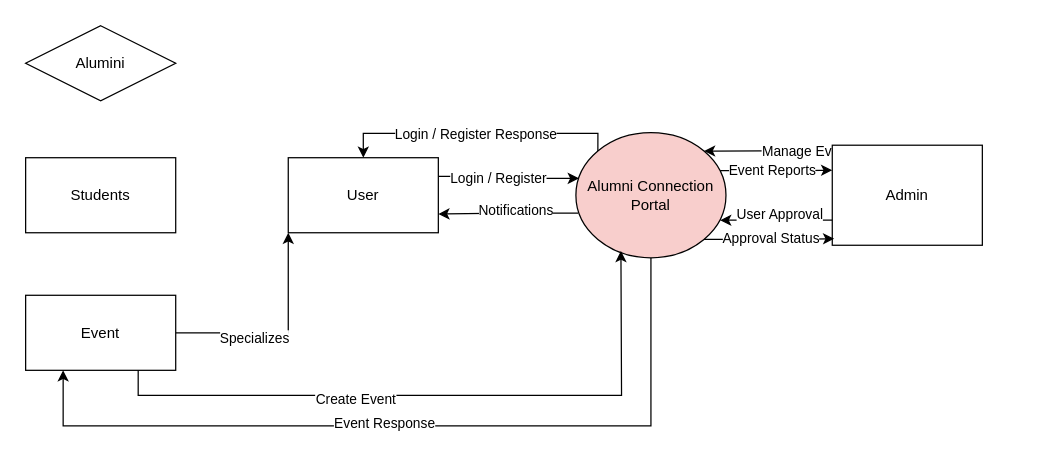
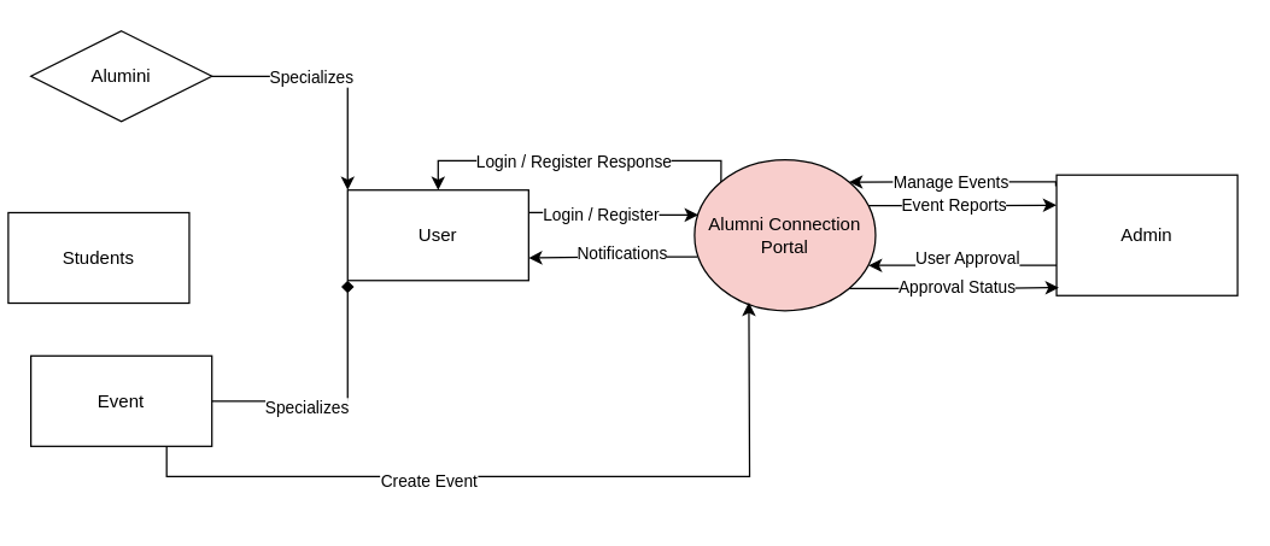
+ <mxCell id="2" style="edgeStyle=orthogonalEdgeStyle;rounded=0;orthogonalLoop=1;jettySize=auto;html=1;exitX=1;exitY=0.5;exitDx=0;exitDy=0;entryX=0;entryY=0;entryDx=0;entryDy=0;" edge="1" parent="1" source="4" target="9"><mxGeometry relative="1" as="geometry" /></mxCell>
+ <mxCell id="3" value="&lt;div&gt;Specializes&lt;/div&gt;" style="edgeLabel;html=1;align=center;verticalAlign=middle;resizable=0;points=[];" vertex="1" connectable="0" parent="2"><mxGeometry x="-0.016" relative="1" as="geometry"><mxPoint x="-16" as="offset" /></mxGeometry></mxCell>
- <mxCell id="8" value="Students" style="rounded=0;whiteSpace=wrap;html=1;" vertex="1" parent="1"><mxGeometry x="20" y="125.5" width="120" height="60" as="geometry" /></mxCell>
+ <mxCell id="8" value="Students" style="rounded=0;whiteSpace=wrap;html=1;" vertex="1" parent="1"><mxGeometry x="5" y="140.5" width="120" height="60" as="geometry" /></mxCell>
- <mxCell id="19" value="Admin" style="rounded=0;whiteSpace=wrap;html=1;" vertex="1" parent="1"><mxGeometry x="665" y="115.5" width="120" height="80" as="geometry" /></mxCell>
+ <mxCell id="19" value="Admin" style="rounded=0;whiteSpace=wrap;html=1;" vertex="1" parent="1"><mxGeometry x="700" y="115.5" width="120" height="80" as="geometry" /></mxCell>
- <mxCell id="5" style="edgeStyle=orthogonalEdgeStyle;rounded=0;orthogonalLoop=1;jettySize=auto;html=1;exitX=1;exitY=0.5;exitDx=0;exitDy=0;entryX=0;entryY=1;entryDx=0;entryDy=0;" edge="1" parent="1" source="7" target="9"><mxGeometry relative="1" as="geometry" /></mxCell>
+ <mxCell id="5" style="edgeStyle=orthogonalEdgeStyle;rounded=0;orthogonalLoop=1;jettySize=auto;html=1;exitX=1;exitY=0.5;exitDx=0;exitDy=0;entryX=0;entryY=1;entryDx=0;entryDy=0;endArrow=diamond;" edge="1" parent="1" source="7" target="9"><mxGeometry relative="1" as="geometry" /></mxCell>
- <mxCell id="10" style="edgeStyle=orthogonalEdgeStyle;rounded=0;orthogonalLoop=1;jettySize=auto;html=1;exitX=0.5;exitY=1;exitDx=0;exitDy=0;entryX=0.25;entryY=1;entryDx=0;entryDy=0;" edge="1" parent="1" source="16" target="7"><mxGeometry relative="1" as="geometry"><Array as="points"><mxPoint x="520" y="340" /><mxPoint x="50" y="340" /></Array></mxGeometry></mxCell>
- <mxCell id="11" value="&lt;div&gt;Event Response&lt;/div&gt;" style="edgeLabel;html=1;align=center;verticalAlign=middle;resizable=0;points=[];" vertex="1" connectable="0" parent="10"><mxGeometry x="0.073" y="-3" relative="1" as="geometry"><mxPoint as="offset" /></mxGeometry></mxCell>
